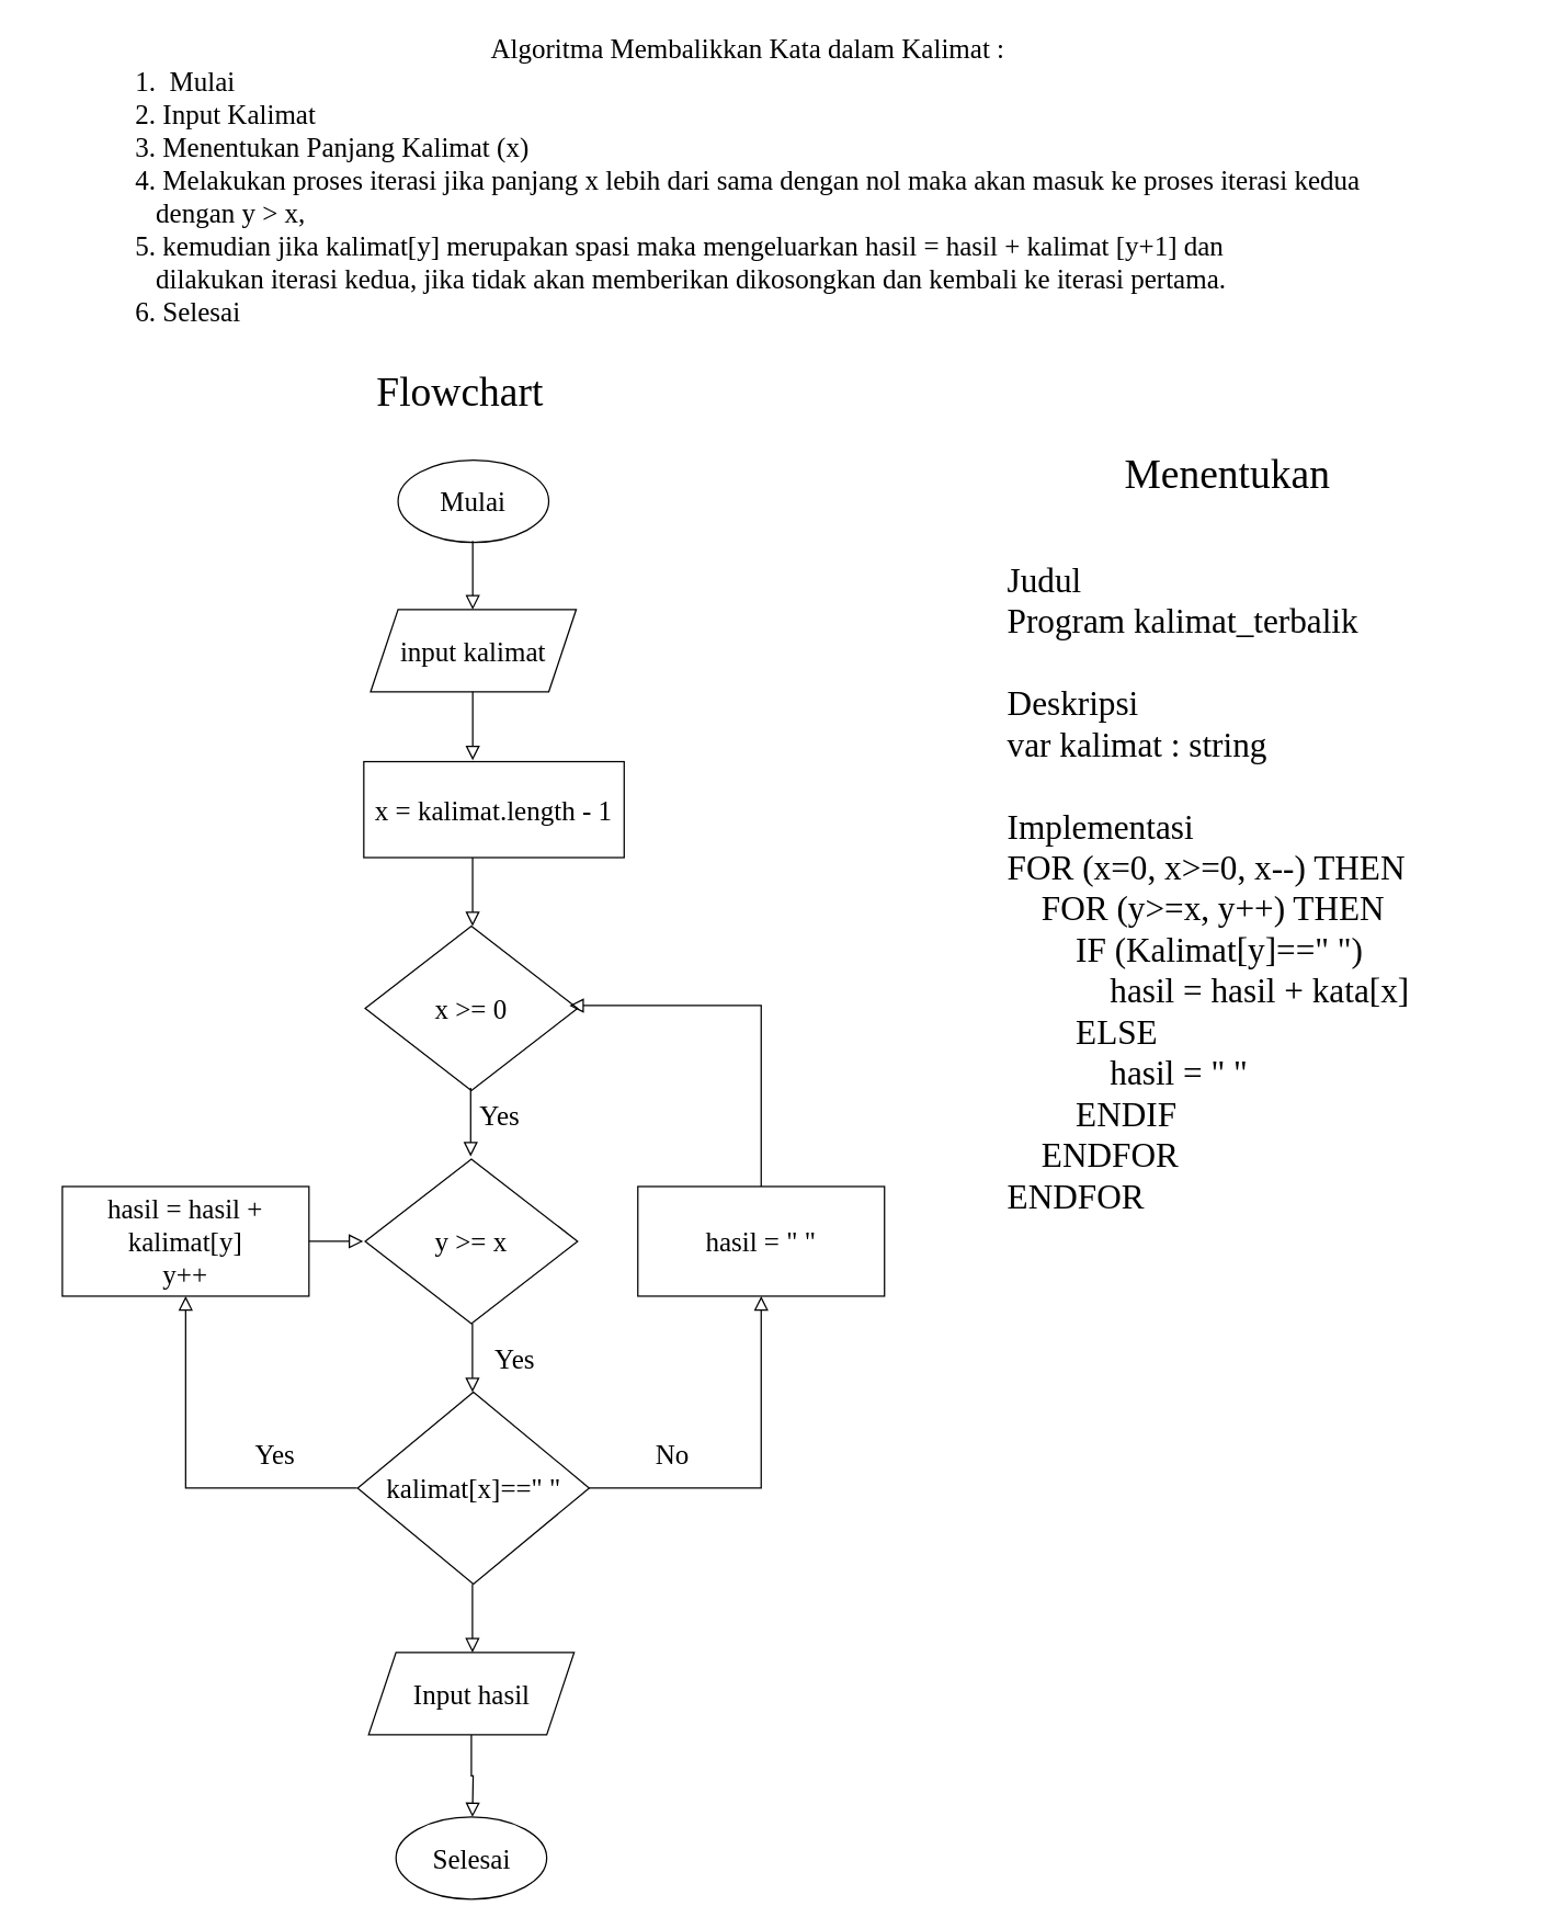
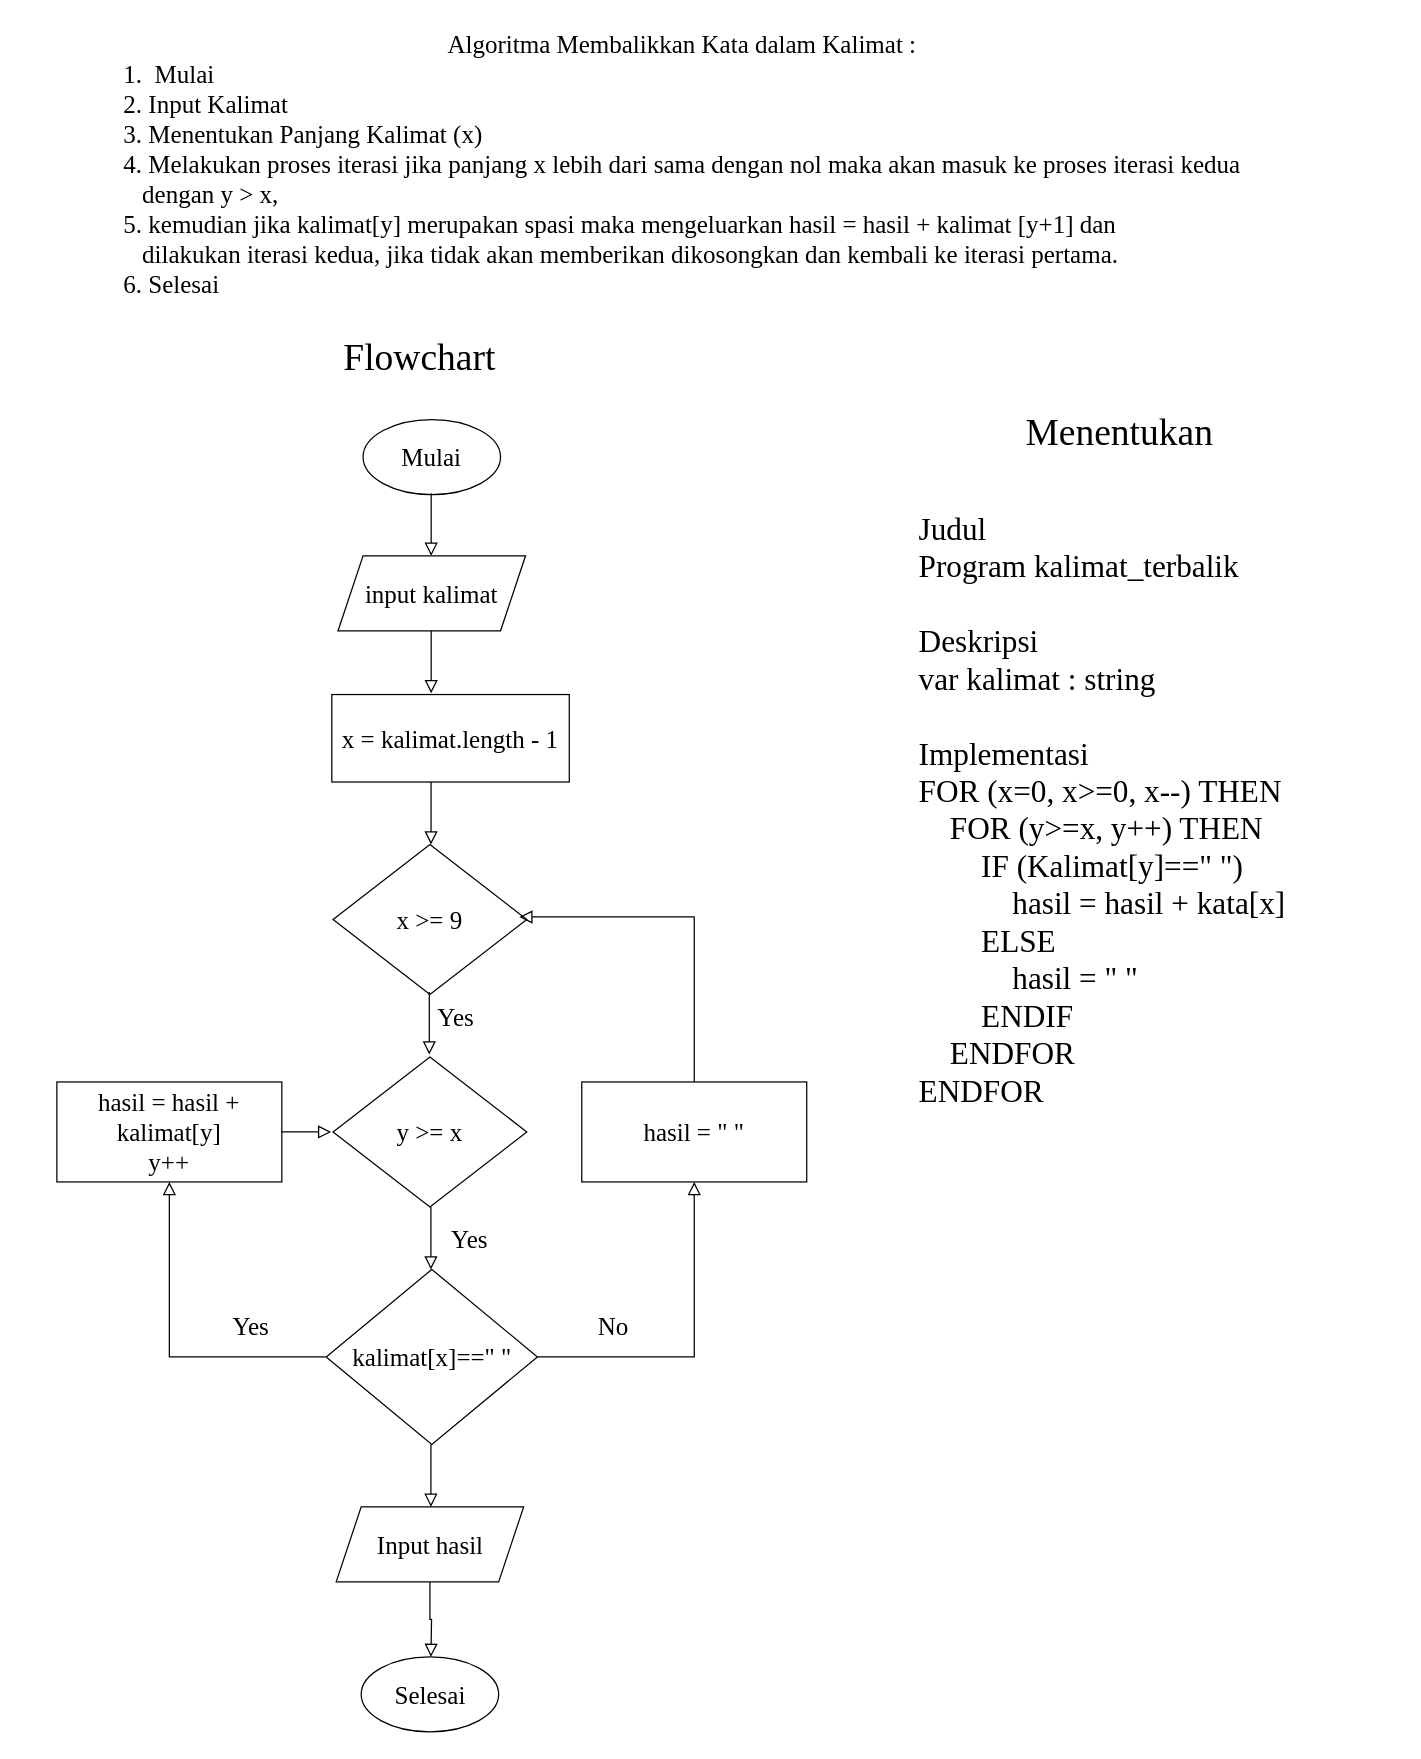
- <mxCell id="6" value="x &amp;gt;= 0" style="rhombus;whiteSpace=wrap;html=1;hachureGap=4;fontFamily=Architects Daughter;fontSource=https%3A%2F%2Ffonts.googleapis.com%2Fcss%3Ffamily%3DArchitects%2BDaughter;fontSize=20;rounded=0;" vertex="1" parent="1"><mxGeometry x="266" y="675" width="155" height="120" as="geometry" /></mxCell>
+ <mxCell id="6" value="x &amp;gt;= 9" style="rhombus;whiteSpace=wrap;html=1;hachureGap=4;fontFamily=Architects Daughter;fontSource=https%3A%2F%2Ffonts.googleapis.com%2Fcss%3Ffamily%3DArchitects%2BDaughter;fontSize=20;rounded=0;" vertex="1" parent="1"><mxGeometry x="266" y="675" width="155" height="120" as="geometry" /></mxCell>
